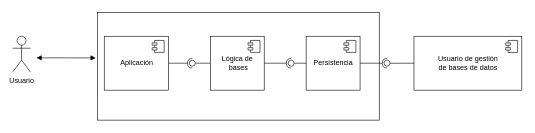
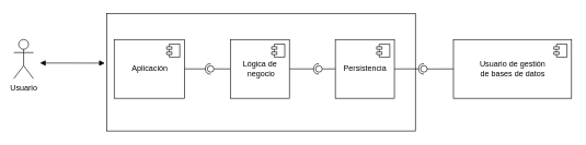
- <mxCell id="18" value="Lógica de&lt;br&gt;&amp;nbsp;bases" style="html=1;" vertex="1" parent="1"><mxGeometry x="350" y="60" width="90" height="90" as="geometry" /></mxCell>
+ <mxCell id="18" value="Lógica de&lt;br&gt;&amp;nbsp;negocio" style="html=1;" vertex="1" parent="1"><mxGeometry x="350" y="60" width="90" height="90" as="geometry" /></mxCell>
